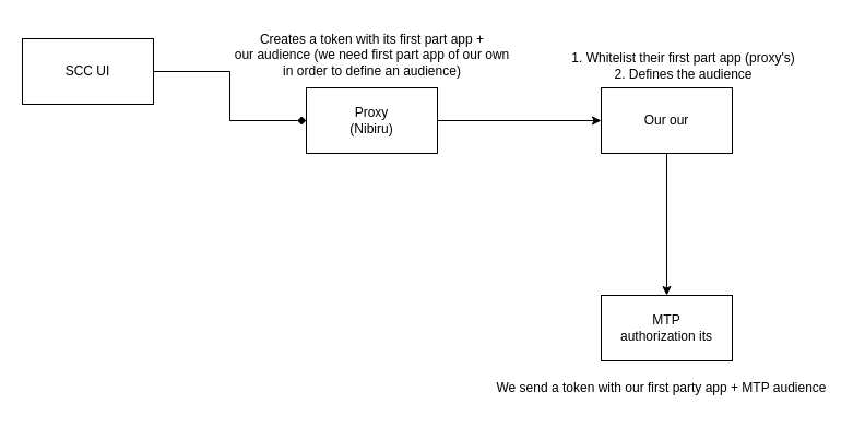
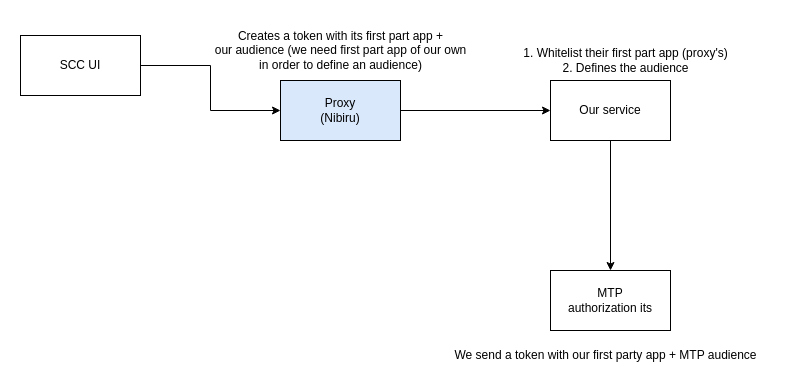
- <mxCell id="2" style="edgeStyle=orthogonalEdgeStyle;rounded=0;orthogonalLoop=1;jettySize=auto;html=1;exitX=1;exitY=0.5;exitDx=0;exitDy=0;endArrow=diamond;" edge="1" parent="1" source="3" target="5"><mxGeometry relative="1" as="geometry" /></mxCell>
+ <mxCell id="2" style="edgeStyle=orthogonalEdgeStyle;rounded=0;orthogonalLoop=1;jettySize=auto;html=1;exitX=1;exitY=0.5;exitDx=0;exitDy=0;" edge="1" parent="1" source="3" target="5"><mxGeometry relative="1" as="geometry" /></mxCell>
- <mxCell id="5" value="Proxy&lt;div&gt;(Nibiru)&lt;/div&gt;" style="rounded=0;whiteSpace=wrap;html=1;" vertex="1" parent="1"><mxGeometry x="280" y="80" width="120" height="60" as="geometry" /></mxCell>
+ <mxCell id="5" value="Proxy&lt;div&gt;(Nibiru)&lt;/div&gt;" style="rounded=0;whiteSpace=wrap;html=1;fillColor=#dae8fc;" vertex="1" parent="1"><mxGeometry x="280" y="80" width="120" height="60" as="geometry" /></mxCell>
- <mxCell id="7" value="Our our" style="rounded=0;whiteSpace=wrap;html=1;" vertex="1" parent="1"><mxGeometry x="550" y="80" width="120" height="60" as="geometry" /></mxCell>
+ <mxCell id="7" value="Our service" style="rounded=0;whiteSpace=wrap;html=1;" vertex="1" parent="1"><mxGeometry x="550" y="80" width="120" height="60" as="geometry" /></mxCell>
